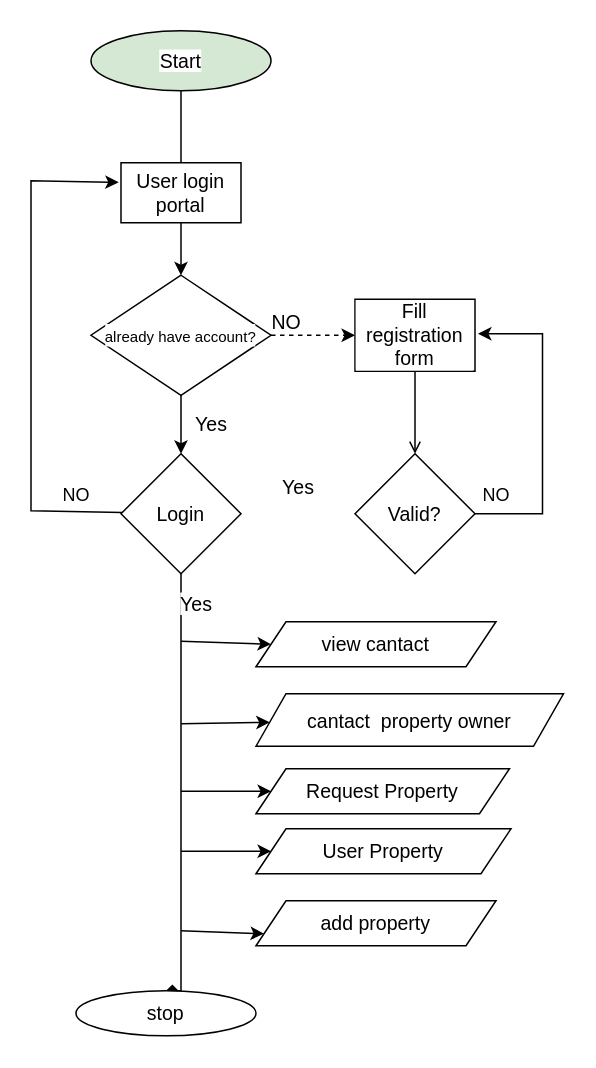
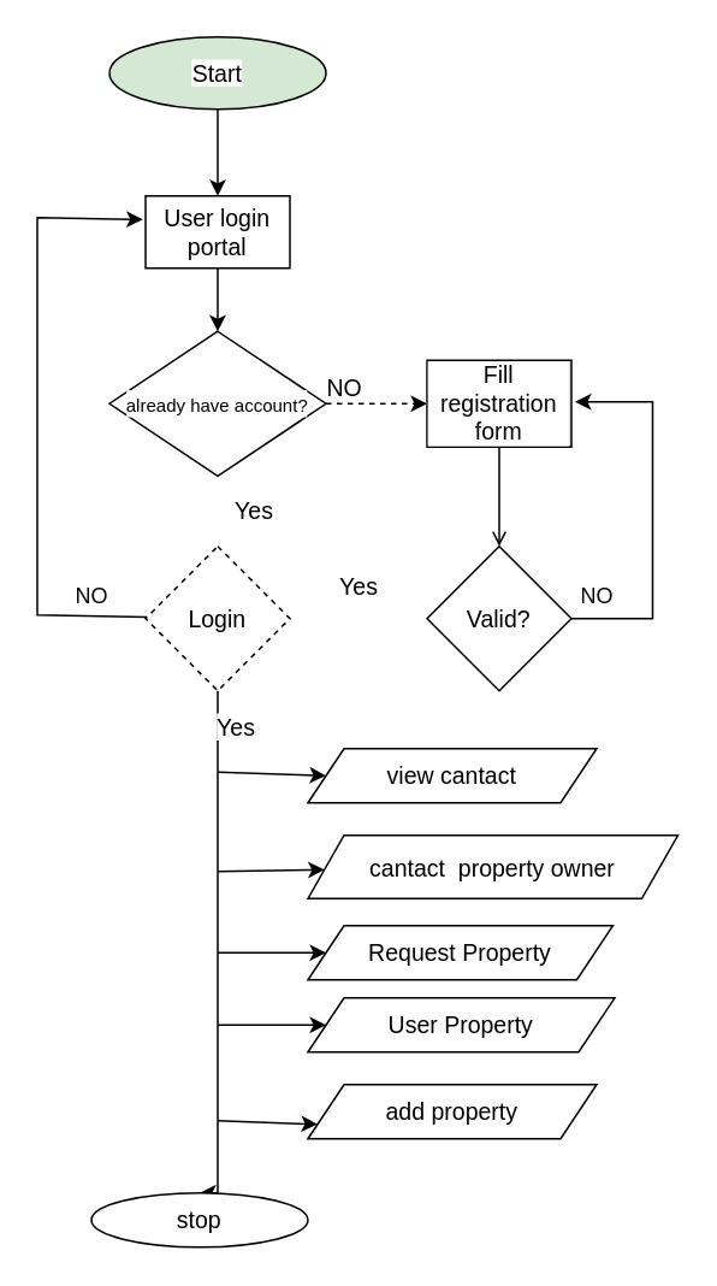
- <mxCell id="2" style="edgeStyle=none;html=1;fontSize=13;entryX=0.5;entryY=0;entryDx=0;entryDy=0;labelBackgroundColor=#FFFFFF;fontColor=#000000;endArrow=none;" parent="1" source="3" target="32" edge="1"><mxGeometry relative="1" as="geometry"><mxPoint x="120" y="102" as="targetPoint" /></mxGeometry></mxCell>
+ <mxCell id="2" style="edgeStyle=none;html=1;fontSize=13;entryX=0.5;entryY=0;entryDx=0;entryDy=0;labelBackgroundColor=#FFFFFF;fontColor=#000000;" parent="1" source="3" target="32" edge="1"><mxGeometry relative="1" as="geometry"><mxPoint x="120" y="102" as="targetPoint" /></mxGeometry></mxCell>
- <mxCell id="24" value="Fill registration form" style="rounded=0;whiteSpace=wrap;html=1;fontSize=13;labelBackgroundColor=#FFFFFF;fontColor=#000000;" parent="1" vertex="1"><mxGeometry x="236" y="199" width="80" height="48" as="geometry" /></mxCell>
+ <mxCell id="24" value="Fill registration form" style="rounded=0;whiteSpace=wrap;html=1;fontSize=13;labelBackgroundColor=#FFFFFF;fontColor=#000000;fillColor=#d5e8d4;" parent="1" vertex="1"><mxGeometry x="236" y="199" width="80" height="48" as="geometry" /></mxCell>
- <mxCell id="5" style="edgeStyle=none;html=1;fontSize=13;rounded=0;entryX=0.5;entryY=0;entryDx=0;entryDy=0;labelBackgroundColor=#FFFFFF;fontColor=#000000;" parent="1" source="7" target="11" edge="1"><mxGeometry relative="1" as="geometry"><mxPoint x="240" y="502" as="targetPoint" /><Array as="points"><mxPoint x="120" y="262" /></Array></mxGeometry></mxCell>
- <mxCell id="11" value="Login" style="rhombus;whiteSpace=wrap;html=1;fontSize=13;labelBackgroundColor=#FFFFFF;fontColor=#000000;" parent="1" vertex="1"><mxGeometry x="80" y="302" width="80" height="80" as="geometry" /></mxCell>
+ <mxCell id="11" value="Login" style="rhombus;whiteSpace=wrap;html=1;fontSize=13;labelBackgroundColor=#FFFFFF;fontColor=#000000;dashed=1;" parent="1" vertex="1"><mxGeometry x="80" y="302" width="80" height="80" as="geometry" /></mxCell>
- <mxCell id="9" style="edgeStyle=none;rounded=0;html=1;fontSize=13;labelBackgroundColor=#FFFFFF;fontColor=#000000;entryX=0.5;entryY=0;entryDx=0;entryDy=0;endArrow=diamond;" parent="1" source="11" edge="1" target="16"><mxGeometry relative="1" as="geometry"><mxPoint x="120" y="622" as="targetPoint" /><Array as="points"><mxPoint x="120" y="634" /><mxPoint x="120" y="660" /></Array></mxGeometry></mxCell>
+ <mxCell id="9" style="edgeStyle=none;rounded=0;html=1;fontSize=13;labelBackgroundColor=#FFFFFF;fontColor=#000000;entryX=0.5;entryY=0;entryDx=0;entryDy=0;" parent="1" source="11" edge="1" target="16"><mxGeometry relative="1" as="geometry"><mxPoint x="120" y="622" as="targetPoint" /><Array as="points"><mxPoint x="120" y="634" /><mxPoint x="120" y="660" /></Array></mxGeometry></mxCell>
